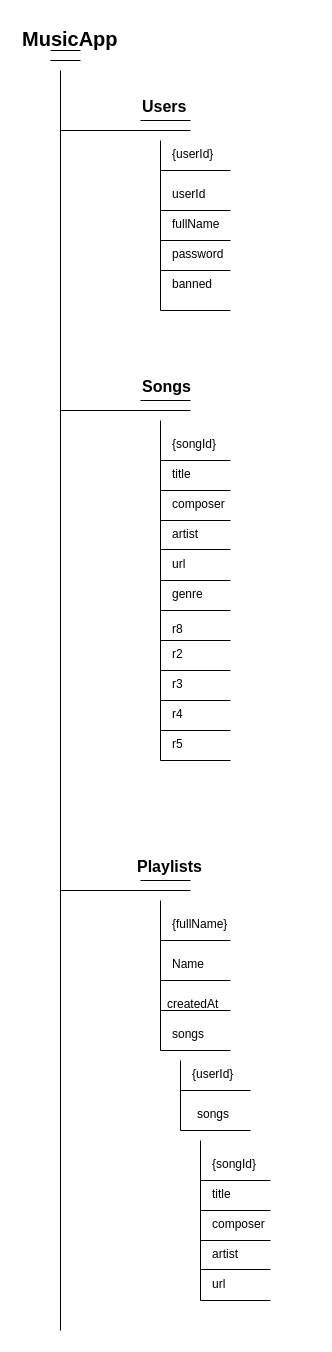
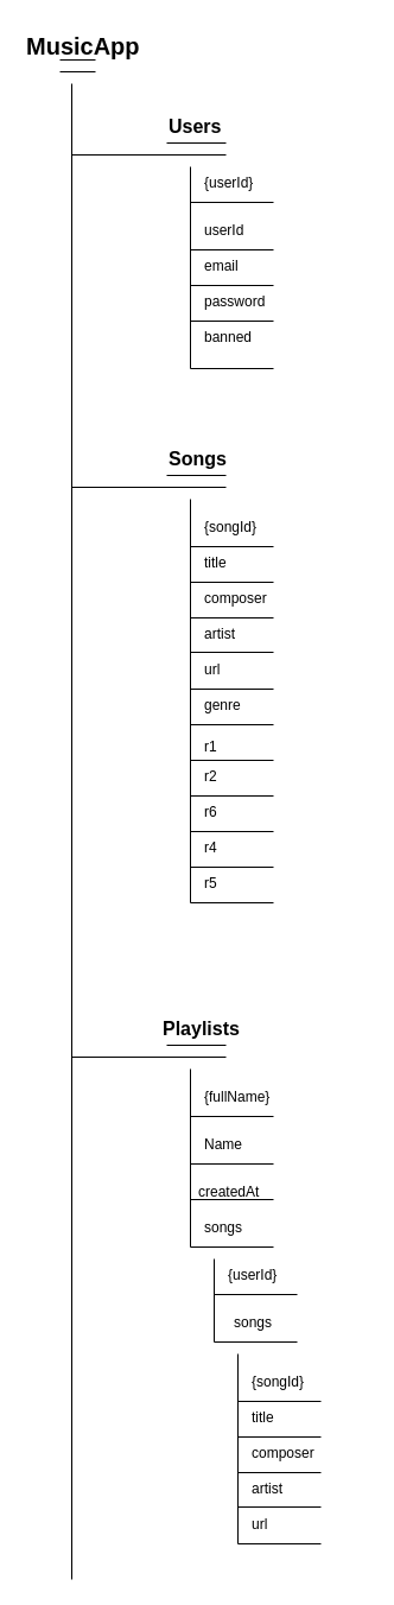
- <mxCell id="6" value="fullName" style="text" parent="1" vertex="1"><mxGeometry x="170" y="210" width="100" height="30" as="geometry" /></mxCell>
+ <mxCell id="6" value="email" style="text" parent="1" vertex="1"><mxGeometry x="170" y="210" width="100" height="30" as="geometry" /></mxCell>
- <mxCell id="16" value="r8" style="text" parent="1" vertex="1"><mxGeometry x="170" y="615" width="30" height="30" as="geometry" /></mxCell>
+ <mxCell id="16" value="r1" style="text" parent="1" vertex="1"><mxGeometry x="170" y="615" width="30" height="30" as="geometry" /></mxCell>
- <mxCell id="44" value="r3" style="text" vertex="1" parent="1"><mxGeometry x="170" y="670" width="30" height="30" as="geometry" /></mxCell>
+ <mxCell id="44" value="r6" style="text" vertex="1" parent="1"><mxGeometry x="170" y="670" width="30" height="30" as="geometry" /></mxCell>
